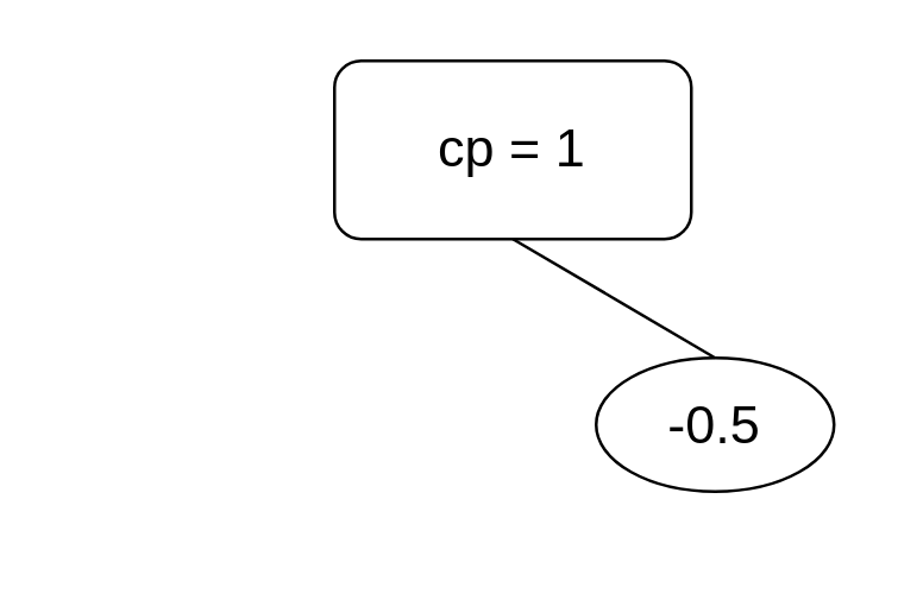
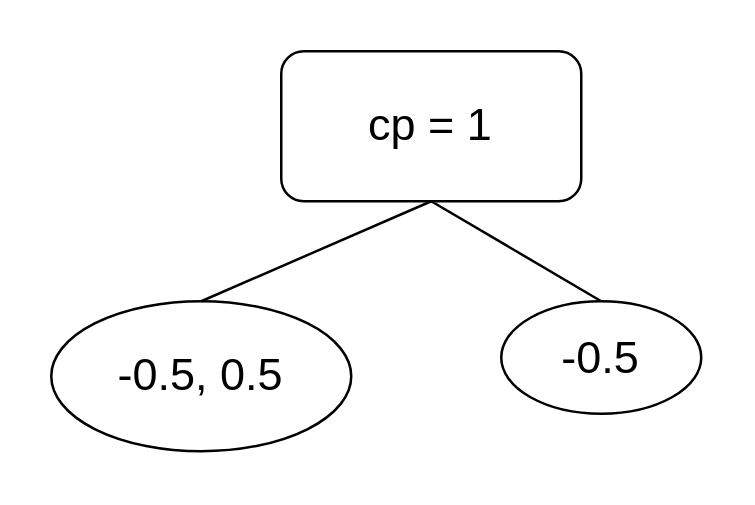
+ <mxCell id="5" value="" style="endArrow=none;html=1;exitX=0.5;exitY=1;exitDx=0;exitDy=0;entryX=0.5;entryY=0;entryDx=0;entryDy=0;" edge="1" parent="1" source="2" target="3"><mxGeometry width="50" height="50" relative="1" as="geometry"><mxPoint x="200" y="260" as="sourcePoint" /><mxPoint x="250" y="210" as="targetPoint" /></mxGeometry></mxCell>
+ <mxCell id="3" value="&lt;font style=&quot;font-size: 18px&quot;&gt;-0.5, 0.5&lt;/font&gt;" style="ellipse;whiteSpace=wrap;html=1;" vertex="1" parent="1"><mxGeometry x="20" y="120" width="120" height="60" as="geometry" /></mxCell>
